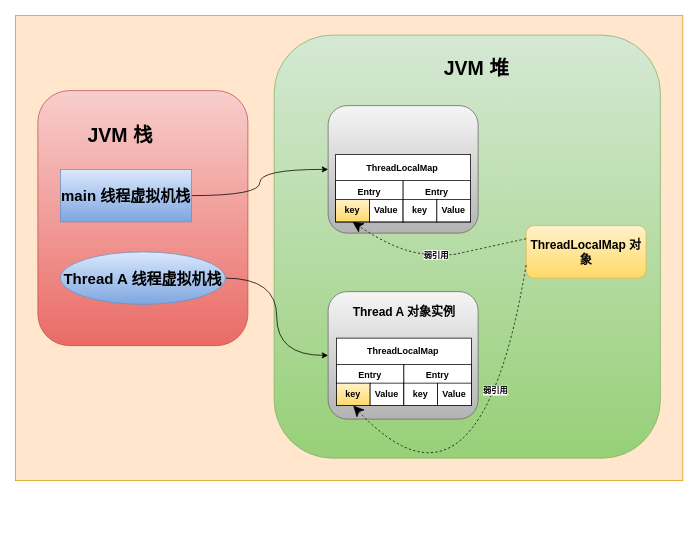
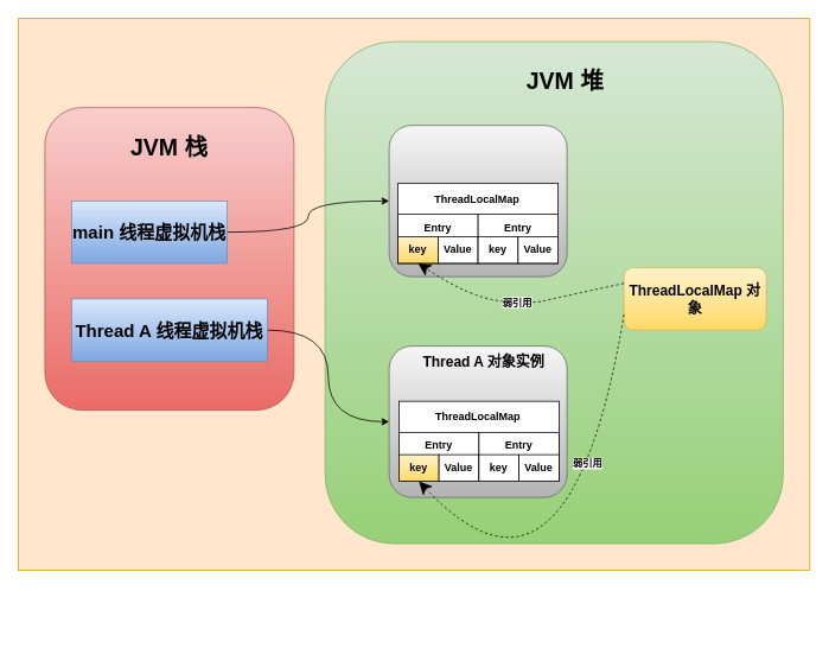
- <mxCell id="19" value="&lt;span style=&quot;&quot;&gt;&lt;font style=&quot;font-size: 26px&quot;&gt;JVM 栈&lt;/font&gt;&lt;/span&gt;" style="text;html=1;strokeColor=none;fillColor=none;align=center;verticalAlign=middle;whiteSpace=wrap;rounded=0;fontStyle=1" vertex="1" parent="1"><mxGeometry x="92" y="170" width="136" height="20" as="geometry" /></mxCell>
+ <mxCell id="19" value="&lt;span style=&quot;&quot;&gt;&lt;font style=&quot;font-size: 26px&quot;&gt;JVM 栈&lt;/font&gt;&lt;/span&gt;" style="text;html=1;strokeColor=none;fillColor=none;align=center;verticalAlign=middle;whiteSpace=wrap;rounded=0;fontStyle=1" vertex="1" parent="1"><mxGeometry x="122" y="155" width="136" height="20" as="geometry" /></mxCell>
- <mxCell id="17" value="&lt;span style=&quot;white-space: normal&quot;&gt;&lt;font style=&quot;font-size: 20px&quot;&gt;Thread A 线程虚拟机栈&lt;/font&gt;&lt;/span&gt;" style="ellipse;whiteSpace=wrap;html=1;fontStyle=1;gradientColor=#7ea6e0;fillColor=#dae8fc;strokeColor=#6c8ebf;" parent="1" vertex="1"><mxGeometry x="80" y="335" width="220" height="70" as="geometry" /></mxCell>
+ <mxCell id="17" value="&lt;span style=&quot;white-space: normal&quot;&gt;&lt;font style=&quot;font-size: 20px&quot;&gt;Thread A 线程虚拟机栈&lt;/font&gt;&lt;/span&gt;" style="rounded=0;whiteSpace=wrap;html=1;fontStyle=1;gradientColor=#7ea6e0;fillColor=#dae8fc;strokeColor=#6c8ebf;" parent="1" vertex="1"><mxGeometry x="80" y="335" width="220" height="70" as="geometry" /></mxCell>
- <mxCell id="27" value="&lt;font style=&quot;font-size: 16px&quot;&gt;Thread A 对象实例&lt;/font&gt;" style="text;html=1;strokeColor=none;fillColor=none;align=center;verticalAlign=middle;whiteSpace=wrap;rounded=0;fontStyle=1" vertex="1" parent="1"><mxGeometry x="463.5" y="405" width="149" height="20" as="geometry" /></mxCell>
+ <mxCell id="27" value="&lt;font style=&quot;font-size: 16px&quot;&gt;Thread A 对象实例&lt;/font&gt;" style="text;html=1;strokeColor=none;fillColor=none;align=center;verticalAlign=middle;whiteSpace=wrap;rounded=0;fontStyle=1" vertex="1" parent="1"><mxGeometry x="468.5" y="395" width="149" height="20" as="geometry" /></mxCell>
